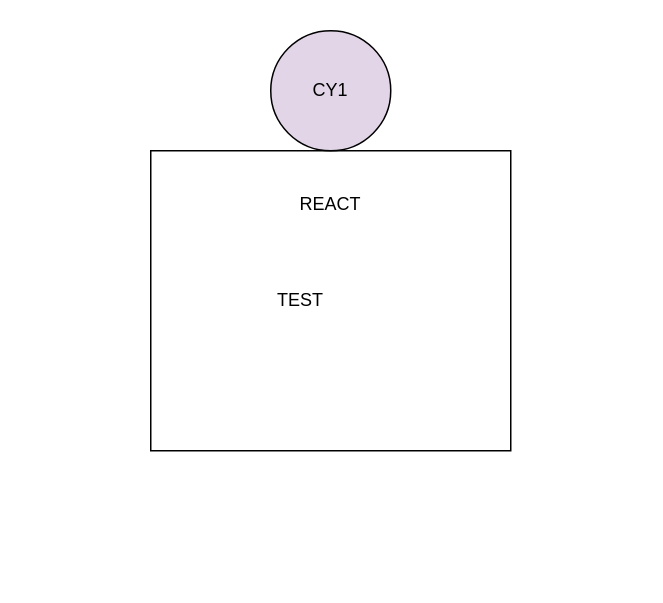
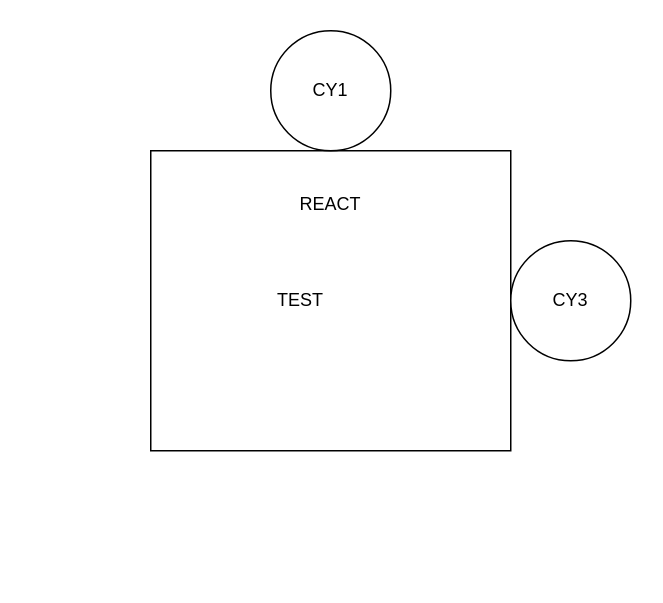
- <mxCell id="6" value="CY1" style="ellipse;whiteSpace=wrap;html=1;aspect=fixed;fillColor=#e1d5e7;" vertex="1" parent="3"><mxGeometry x="80" width="80" height="80" as="geometry" /></mxCell>
+ <mxCell id="6" value="CY1" style="ellipse;whiteSpace=wrap;html=1;aspect=fixed;" vertex="1" parent="3"><mxGeometry x="80" width="80" height="80" as="geometry" /></mxCell>
+ <mxCell id="7" value="CY3" style="ellipse;whiteSpace=wrap;html=1;aspect=fixed;" vertex="1" parent="2"><mxGeometry x="320" y="140" width="80" height="80" as="geometry" /></mxCell>
